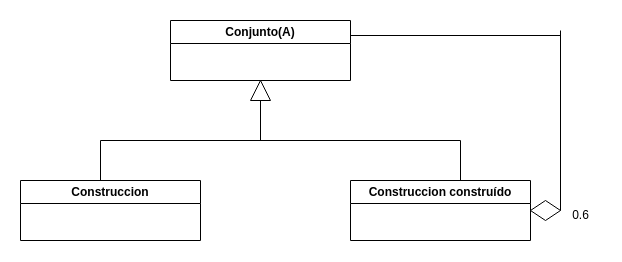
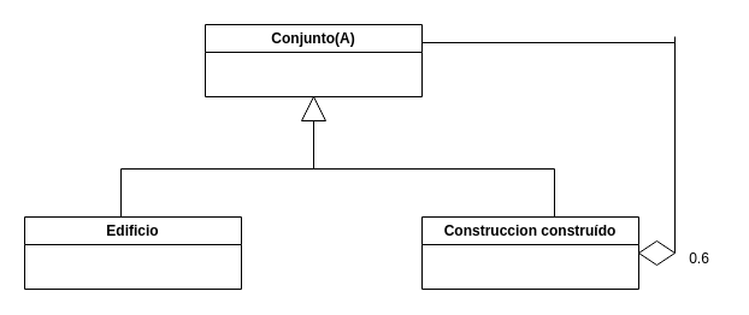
- <mxCell id="4" value="Construccion" style="swimlane;whiteSpace=wrap;html=1;" vertex="1" parent="1"><mxGeometry x="20" y="180" width="180" height="60" as="geometry" /></mxCell>
+ <mxCell id="4" value="Edificio" style="swimlane;whiteSpace=wrap;html=1;" vertex="1" parent="1"><mxGeometry x="20" y="180" width="180" height="60" as="geometry" /></mxCell>
